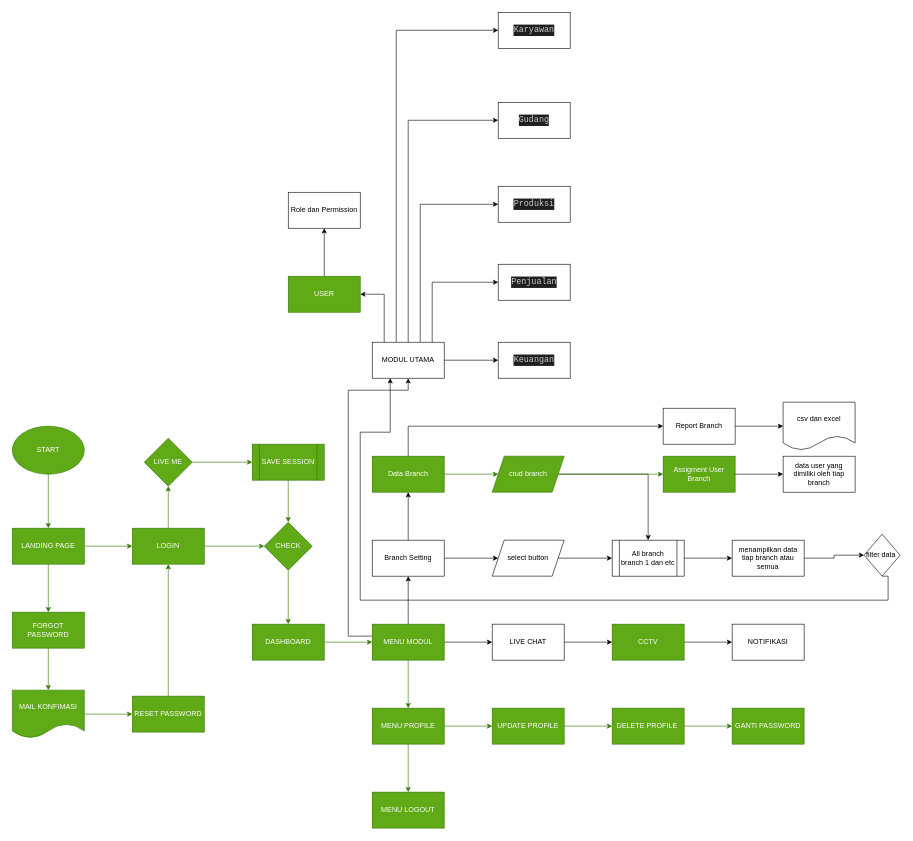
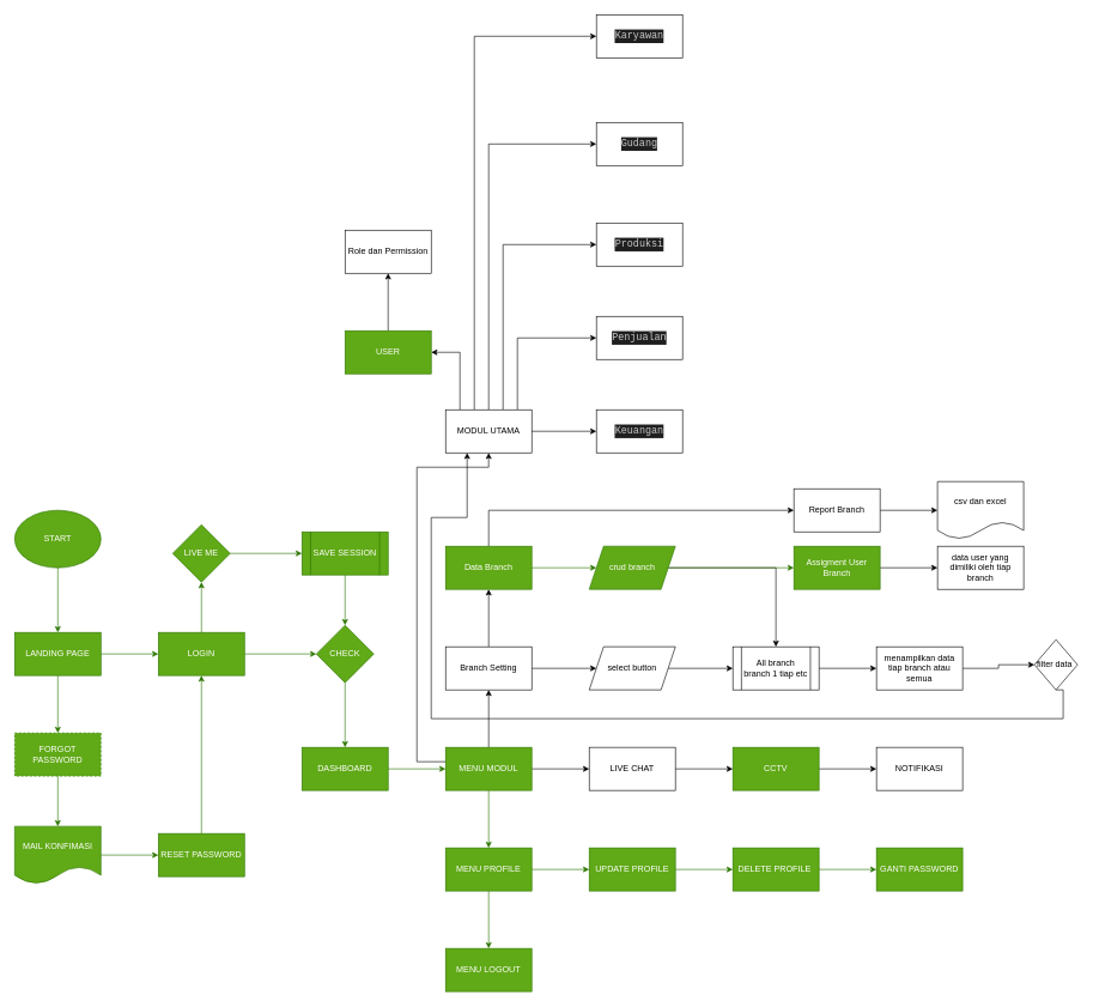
- <mxCell id="49" value="All branch&lt;div&gt;branch 1 dan etc&lt;/div&gt;" style="shape=process;whiteSpace=wrap;html=1;backgroundOutline=1;" vertex="1" parent="1"><mxGeometry x="1020" y="900" width="120" height="60" as="geometry" /></mxCell>
+ <mxCell id="49" value="All branch&lt;div&gt;branch 1 tiap etc&lt;/div&gt;" style="shape=process;whiteSpace=wrap;html=1;backgroundOutline=1;" vertex="1" parent="1"><mxGeometry x="1020" y="900" width="120" height="60" as="geometry" /></mxCell>
- <mxCell id="11" value="FORGOT PASSWORD" style="whiteSpace=wrap;html=1;fillColor=#60a917;fontColor=#ffffff;strokeColor=#2D7600;" parent="1" vertex="1"><mxGeometry x="20" y="1020" width="120" height="60" as="geometry" /></mxCell>
+ <mxCell id="11" value="FORGOT PASSWORD" style="whiteSpace=wrap;html=1;fillColor=#60a917;fontColor=#ffffff;strokeColor=#2D7600;dashed=1;" parent="1" vertex="1"><mxGeometry x="20" y="1020" width="120" height="60" as="geometry" /></mxCell>
